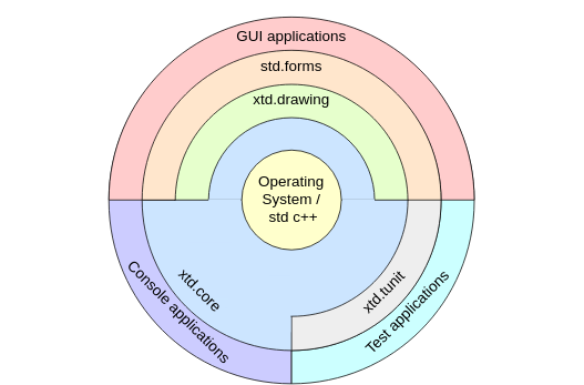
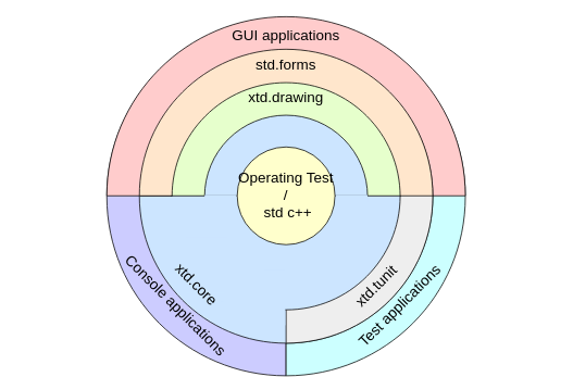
- <mxCell id="19" value="Operating System /&lt;br&gt;&amp;nbsp;std c++" style="ellipse;whiteSpace=wrap;html=1;fontSize=18;fillColor=#FFFFCC;strokeColor=#000000;" parent="1" vertex="1"><mxGeometry x="290" y="180" width="120" height="120" as="geometry" /></mxCell>
+ <mxCell id="19" value="Operating Test /&lt;br&gt;&amp;nbsp;std c++" style="ellipse;whiteSpace=wrap;html=1;fontSize=18;fillColor=#FFFFCC;strokeColor=#000000;" parent="1" vertex="1"><mxGeometry x="290" y="180" width="120" height="120" as="geometry" /></mxCell>
